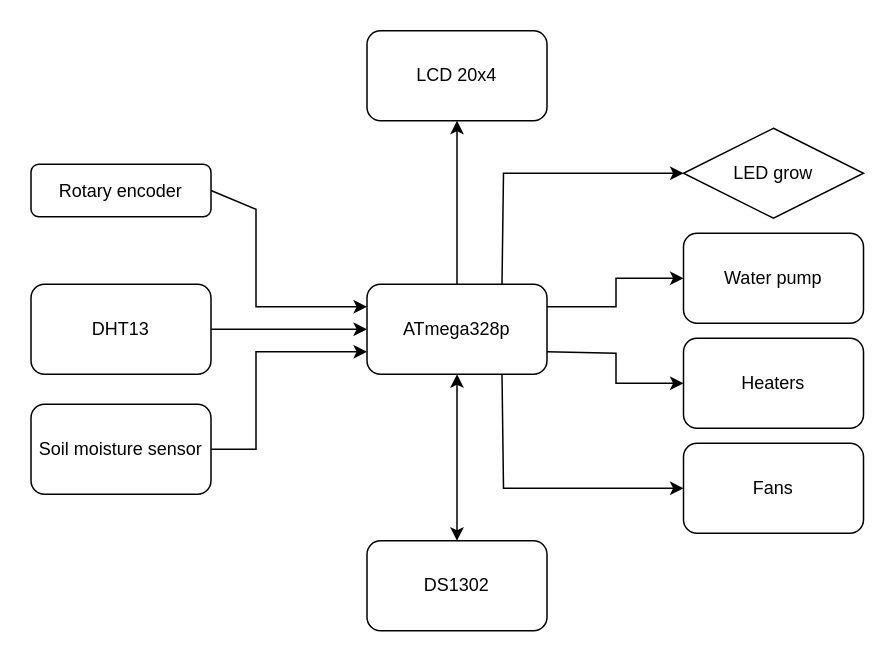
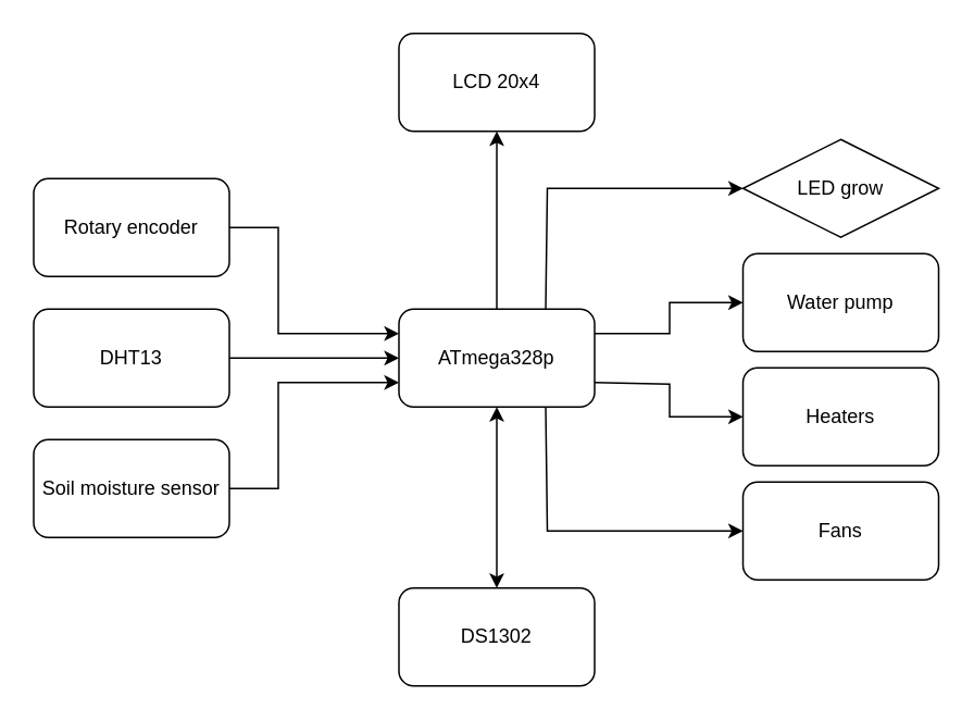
- <mxCell id="9" value="Rotary encoder" style="rounded=1;whiteSpace=wrap;html=1;" vertex="1" parent="1"><mxGeometry x="20" y="109" width="120" height="35" as="geometry" /></mxCell>
+ <mxCell id="9" value="Rotary encoder" style="rounded=1;whiteSpace=wrap;html=1;" vertex="1" parent="1"><mxGeometry x="20" y="109" width="120" height="60" as="geometry" /></mxCell>
